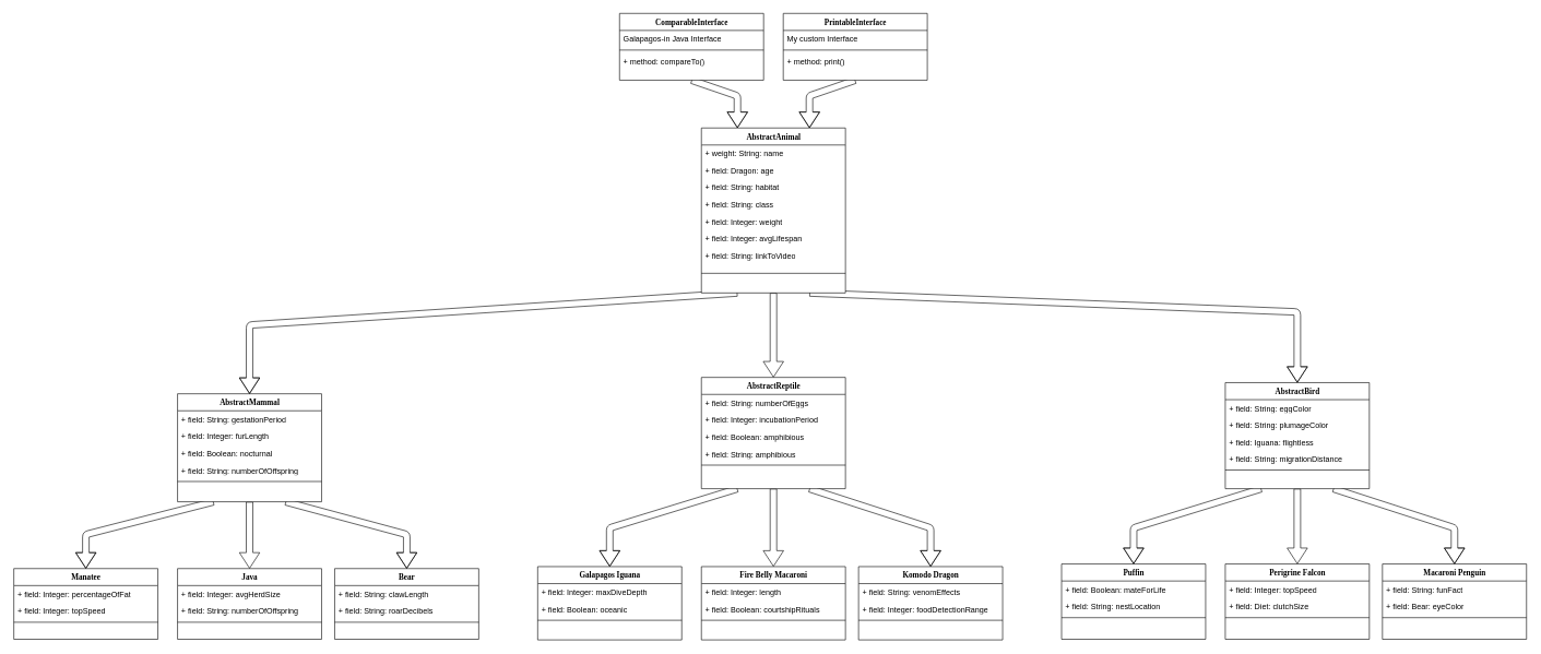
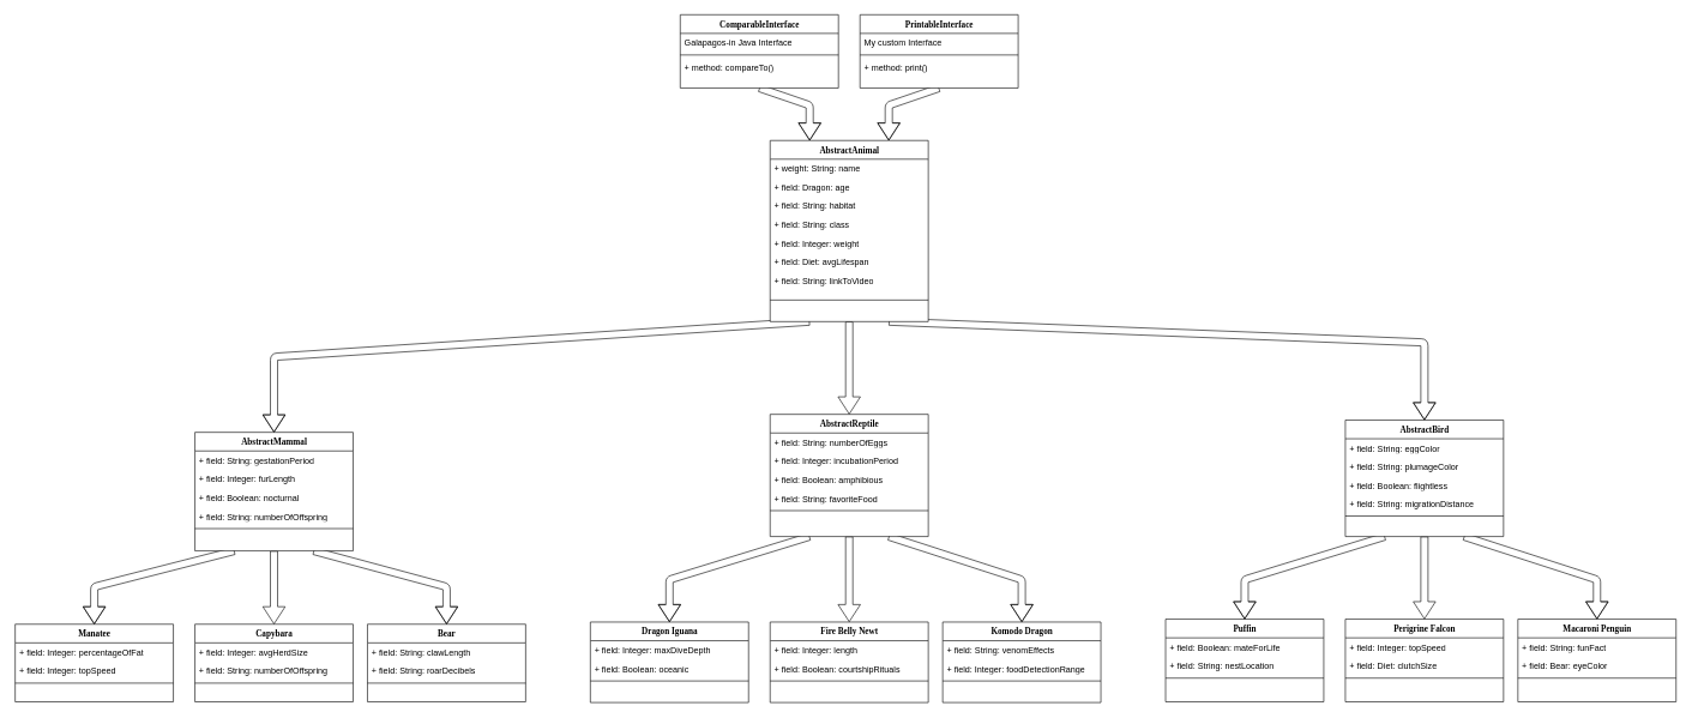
- <mxCell id="16" value="+ field: Integer: avgLifespan" style="text;html=1;strokeColor=none;fillColor=none;align=left;verticalAlign=top;spacingLeft=4;spacingRight=4;whiteSpace=wrap;overflow=hidden;rotatable=0;points=[[0,0.5],[1,0.5]];portConstraint=eastwest;" vertex="1" parent="10"><mxGeometry y="156" width="220" height="26" as="geometry" /></mxCell>
+ <mxCell id="16" value="+ field: Diet: avgLifespan" style="text;html=1;strokeColor=none;fillColor=none;align=left;verticalAlign=top;spacingLeft=4;spacingRight=4;whiteSpace=wrap;overflow=hidden;rotatable=0;points=[[0,0.5],[1,0.5]];portConstraint=eastwest;" vertex="1" parent="10"><mxGeometry y="156" width="220" height="26" as="geometry" /></mxCell>
- <mxCell id="48" value="+ field: Iguana: flightless&amp;nbsp;" style="text;html=1;strokeColor=none;fillColor=none;align=left;verticalAlign=top;spacingLeft=4;spacingRight=4;whiteSpace=wrap;overflow=hidden;rotatable=0;points=[[0,0.5],[1,0.5]];portConstraint=eastwest;" vertex="1" parent="45"><mxGeometry y="78" width="220" height="26" as="geometry" /></mxCell>
+ <mxCell id="48" value="+ field: Boolean: flightless&amp;nbsp;" style="text;html=1;strokeColor=none;fillColor=none;align=left;verticalAlign=top;spacingLeft=4;spacingRight=4;whiteSpace=wrap;overflow=hidden;rotatable=0;points=[[0,0.5],[1,0.5]];portConstraint=eastwest;" vertex="1" parent="45"><mxGeometry y="78" width="220" height="26" as="geometry" /></mxCell>
- <mxCell id="40" value="+ field: String: amphibious" style="text;html=1;strokeColor=none;fillColor=none;align=left;verticalAlign=top;spacingLeft=4;spacingRight=4;whiteSpace=wrap;overflow=hidden;rotatable=0;points=[[0,0.5],[1,0.5]];portConstraint=eastwest;" vertex="1" parent="36"><mxGeometry y="104" width="220" height="26" as="geometry" /></mxCell>
+ <mxCell id="40" value="+ field: String: favoriteFood" style="text;html=1;strokeColor=none;fillColor=none;align=left;verticalAlign=top;spacingLeft=4;spacingRight=4;whiteSpace=wrap;overflow=hidden;rotatable=0;points=[[0,0.5],[1,0.5]];portConstraint=eastwest;" vertex="1" parent="36"><mxGeometry y="104" width="220" height="26" as="geometry" /></mxCell>
- <mxCell id="63" value="Galapagos Iguana" style="swimlane;html=1;fontStyle=1;align=center;verticalAlign=top;childLayout=stackLayout;horizontal=1;startSize=26;horizontalStack=0;resizeParent=1;resizeLast=0;collapsible=1;marginBottom=0;swimlaneFillColor=#ffffff;rounded=0;shadow=0;comic=0;labelBackgroundColor=none;strokeColor=#000000;strokeWidth=1;fillColor=none;fontFamily=Verdana;fontSize=12;fontColor=#000000;" vertex="1" parent="1"><mxGeometry x="820" y="865" width="220" height="112" as="geometry" /></mxCell>
+ <mxCell id="63" value="Dragon Iguana" style="swimlane;html=1;fontStyle=1;align=center;verticalAlign=top;childLayout=stackLayout;horizontal=1;startSize=26;horizontalStack=0;resizeParent=1;resizeLast=0;collapsible=1;marginBottom=0;swimlaneFillColor=#ffffff;rounded=0;shadow=0;comic=0;labelBackgroundColor=none;strokeColor=#000000;strokeWidth=1;fillColor=none;fontFamily=Verdana;fontSize=12;fontColor=#000000;" vertex="1" parent="1"><mxGeometry x="820" y="865" width="220" height="112" as="geometry" /></mxCell>
- <mxCell id="67" value="Fire Belly Macaroni" style="swimlane;html=1;fontStyle=1;align=center;verticalAlign=top;childLayout=stackLayout;horizontal=1;startSize=26;horizontalStack=0;resizeParent=1;resizeLast=0;collapsible=1;marginBottom=0;swimlaneFillColor=#ffffff;rounded=0;shadow=0;comic=0;labelBackgroundColor=none;strokeColor=#000000;strokeWidth=1;fillColor=none;fontFamily=Verdana;fontSize=12;fontColor=#000000;" vertex="1" parent="1"><mxGeometry x="1070" y="865" width="220" height="112" as="geometry" /></mxCell>
+ <mxCell id="67" value="Fire Belly Newt" style="swimlane;html=1;fontStyle=1;align=center;verticalAlign=top;childLayout=stackLayout;horizontal=1;startSize=26;horizontalStack=0;resizeParent=1;resizeLast=0;collapsible=1;marginBottom=0;swimlaneFillColor=#ffffff;rounded=0;shadow=0;comic=0;labelBackgroundColor=none;strokeColor=#000000;strokeWidth=1;fillColor=none;fontFamily=Verdana;fontSize=12;fontColor=#000000;" vertex="1" parent="1"><mxGeometry x="1070" y="865" width="220" height="112" as="geometry" /></mxCell>
- <mxCell id="55" value="Java" style="swimlane;html=1;fontStyle=1;align=center;verticalAlign=top;childLayout=stackLayout;horizontal=1;startSize=26;horizontalStack=0;resizeParent=1;resizeLast=0;collapsible=1;marginBottom=0;swimlaneFillColor=#ffffff;rounded=0;shadow=0;comic=0;labelBackgroundColor=none;strokeColor=#000000;strokeWidth=1;fillColor=none;fontFamily=Verdana;fontSize=12;fontColor=#000000;" vertex="1" parent="1"><mxGeometry x="270" y="868" width="220" height="108" as="geometry" /></mxCell>
+ <mxCell id="55" value="Capybara" style="swimlane;html=1;fontStyle=1;align=center;verticalAlign=top;childLayout=stackLayout;horizontal=1;startSize=26;horizontalStack=0;resizeParent=1;resizeLast=0;collapsible=1;marginBottom=0;swimlaneFillColor=#ffffff;rounded=0;shadow=0;comic=0;labelBackgroundColor=none;strokeColor=#000000;strokeWidth=1;fillColor=none;fontFamily=Verdana;fontSize=12;fontColor=#000000;" vertex="1" parent="1"><mxGeometry x="270" y="868" width="220" height="108" as="geometry" /></mxCell>
